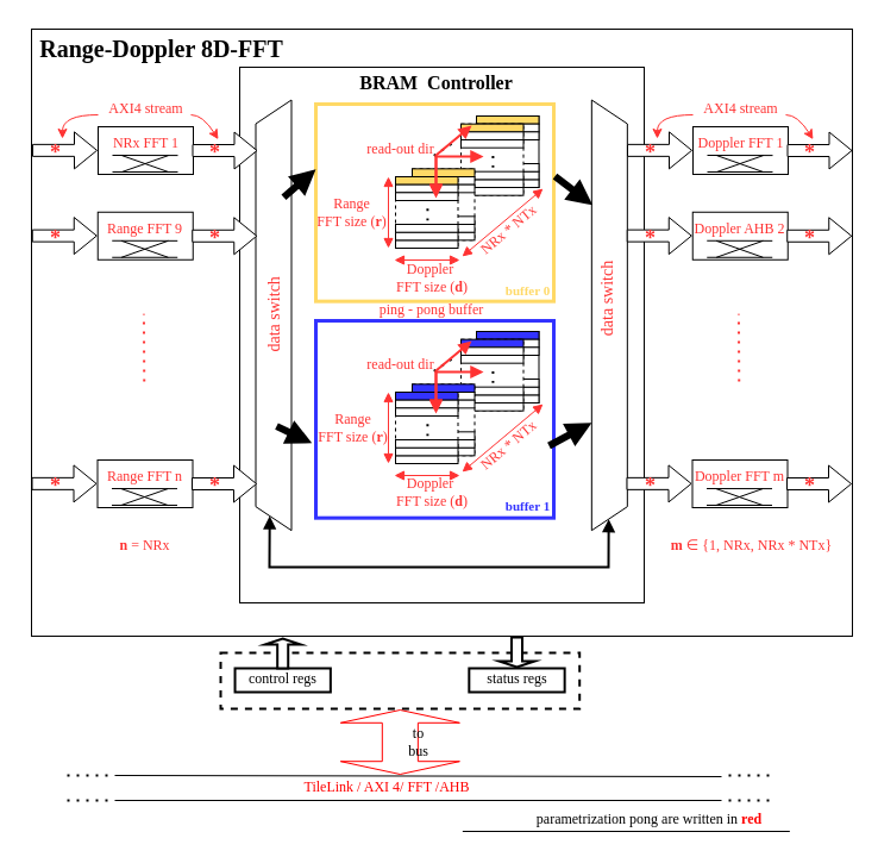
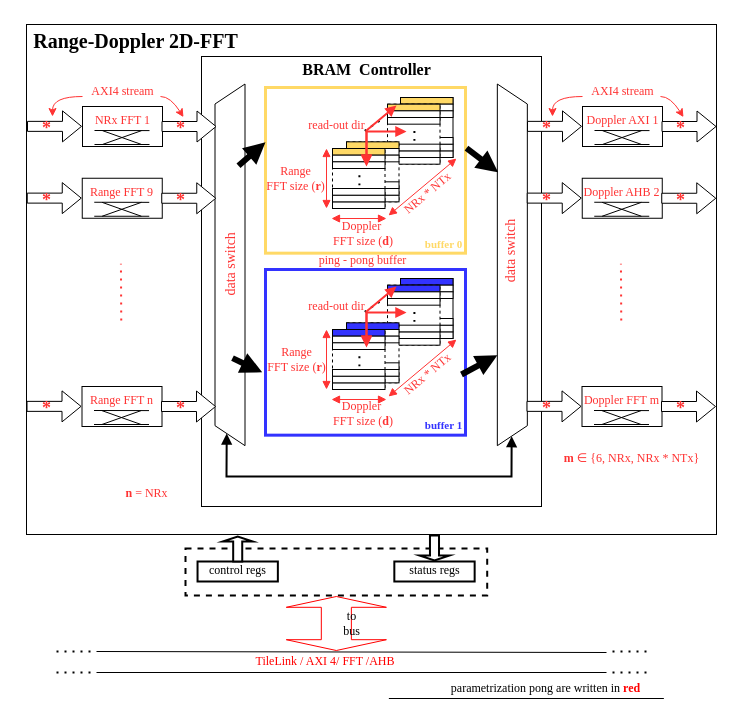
- <mxCell id="176" value="&lt;b&gt;&lt;font style=&quot;font-size: 20px;&quot; face=&quot;Times New Roman&quot;&gt;Range-Doppler 8D-FFT&lt;/font&gt;&lt;/b&gt;" style="text;html=1;align=center;verticalAlign=middle;resizable=0;points=[];autosize=1;strokeColor=none;fillColor=none;" parent="1" vertex="1"><mxGeometry x="20" y="20" width="230" height="40" as="geometry" /></mxCell>
+ <mxCell id="176" value="&lt;b&gt;&lt;font style=&quot;font-size: 20px;&quot; face=&quot;Times New Roman&quot;&gt;Range-Doppler 2D-FFT&lt;/font&gt;&lt;/b&gt;" style="text;html=1;align=center;verticalAlign=middle;resizable=0;points=[];autosize=1;strokeColor=none;fillColor=none;" parent="1" vertex="1"><mxGeometry x="20" y="20" width="230" height="40" as="geometry" /></mxCell>
- <mxCell id="182" value="&lt;font style=&quot;font-size: 12px;&quot;&gt;Doppler FFT 1&lt;br&gt;&lt;/font&gt;" style="text;html=1;align=center;verticalAlign=middle;resizable=0;points=[];autosize=1;strokeColor=none;fillColor=none;fontSize=11;fontFamily=Times New Roman;fontColor=#FF3333;" parent="180" vertex="1"><mxGeometry x="9.5" y="9" width="100" height="30" as="geometry" /></mxCell>
+ <mxCell id="182" value="&lt;font style=&quot;font-size: 12px;&quot;&gt;Doppler AXI 1&lt;br&gt;&lt;/font&gt;" style="text;html=1;align=center;verticalAlign=middle;resizable=0;points=[];autosize=1;strokeColor=none;fillColor=none;fontSize=11;fontFamily=Times New Roman;fontColor=#FF3333;" parent="180" vertex="1"><mxGeometry x="9.5" y="9" width="100" height="30" as="geometry" /></mxCell>
- <mxCell id="177" value="&lt;b&gt;&lt;font color=&quot;#FF3333&quot;&gt;&lt;font face=&quot;Times New Roman&quot;&gt;n&lt;/font&gt;&lt;/font&gt;&lt;/b&gt;&lt;font face=&quot;Times New Roman&quot;&gt;&lt;font color=&quot;#FF3333&quot;&gt; = NRx&lt;/font&gt;&lt;/font&gt;" style="text;html=1;align=center;verticalAlign=middle;resizable=0;points=[];autosize=1;strokeColor=none;fillColor=none;fontColor=#000000;" parent="1" vertex="1"><mxGeometry x="86" y="442.67" width="70" height="30" as="geometry" /></mxCell>
+ <mxCell id="177" value="&lt;b&gt;&lt;font color=&quot;#FF3333&quot;&gt;&lt;font face=&quot;Times New Roman&quot;&gt;n&lt;/font&gt;&lt;/font&gt;&lt;/b&gt;&lt;font face=&quot;Times New Roman&quot;&gt;&lt;font color=&quot;#FF3333&quot;&gt; = NRx&lt;/font&gt;&lt;/font&gt;" style="text;html=1;align=center;verticalAlign=middle;resizable=0;points=[];autosize=1;strokeColor=none;fillColor=none;fontColor=#000000;" parent="1" vertex="1"><mxGeometry x="111" y="477.67" width="70" height="30" as="geometry" /></mxCell>
- <mxCell id="147" value="&lt;font style=&quot;font-size: 12px;&quot;&gt;&lt;span style=&quot;&quot;&gt;&lt;b&gt;m&lt;/b&gt; &lt;/span&gt;&lt;span style=&quot;&quot;&gt;&lt;font style=&quot;font-size: 12px;&quot;&gt;&lt;span dir=&quot;ltr&quot; role=&quot;presentation&quot; style=&quot;left: 553.687px; top: 423.351px; font-family: sans-serif;&quot;&gt;∈&lt;/span&gt;&lt;/font&gt; {1, NRx, NRx * NTx}&lt;/span&gt;&lt;/font&gt;" style="text;html=1;align=center;verticalAlign=middle;resizable=0;points=[];autosize=1;strokeColor=none;fillColor=none;fontSize=14;fontFamily=Times New Roman;fontColor=#FF3333;" parent="1" vertex="1"><mxGeometry x="551" y="442.67" width="160" height="30" as="geometry" /></mxCell>
+ <mxCell id="147" value="&lt;font style=&quot;font-size: 12px;&quot;&gt;&lt;span style=&quot;&quot;&gt;&lt;b&gt;m&lt;/b&gt; &lt;/span&gt;&lt;span style=&quot;&quot;&gt;&lt;font style=&quot;font-size: 12px;&quot;&gt;&lt;span dir=&quot;ltr&quot; role=&quot;presentation&quot; style=&quot;left: 553.687px; top: 423.351px; font-family: sans-serif;&quot;&gt;∈&lt;/span&gt;&lt;/font&gt; {6, NRx, NRx * NTx}&lt;/span&gt;&lt;/font&gt;" style="text;html=1;align=center;verticalAlign=middle;resizable=0;points=[];autosize=1;strokeColor=none;fillColor=none;fontSize=14;fontFamily=Times New Roman;fontColor=#FF3333;" parent="1" vertex="1"><mxGeometry x="551" y="442.67" width="160" height="30" as="geometry" /></mxCell>
